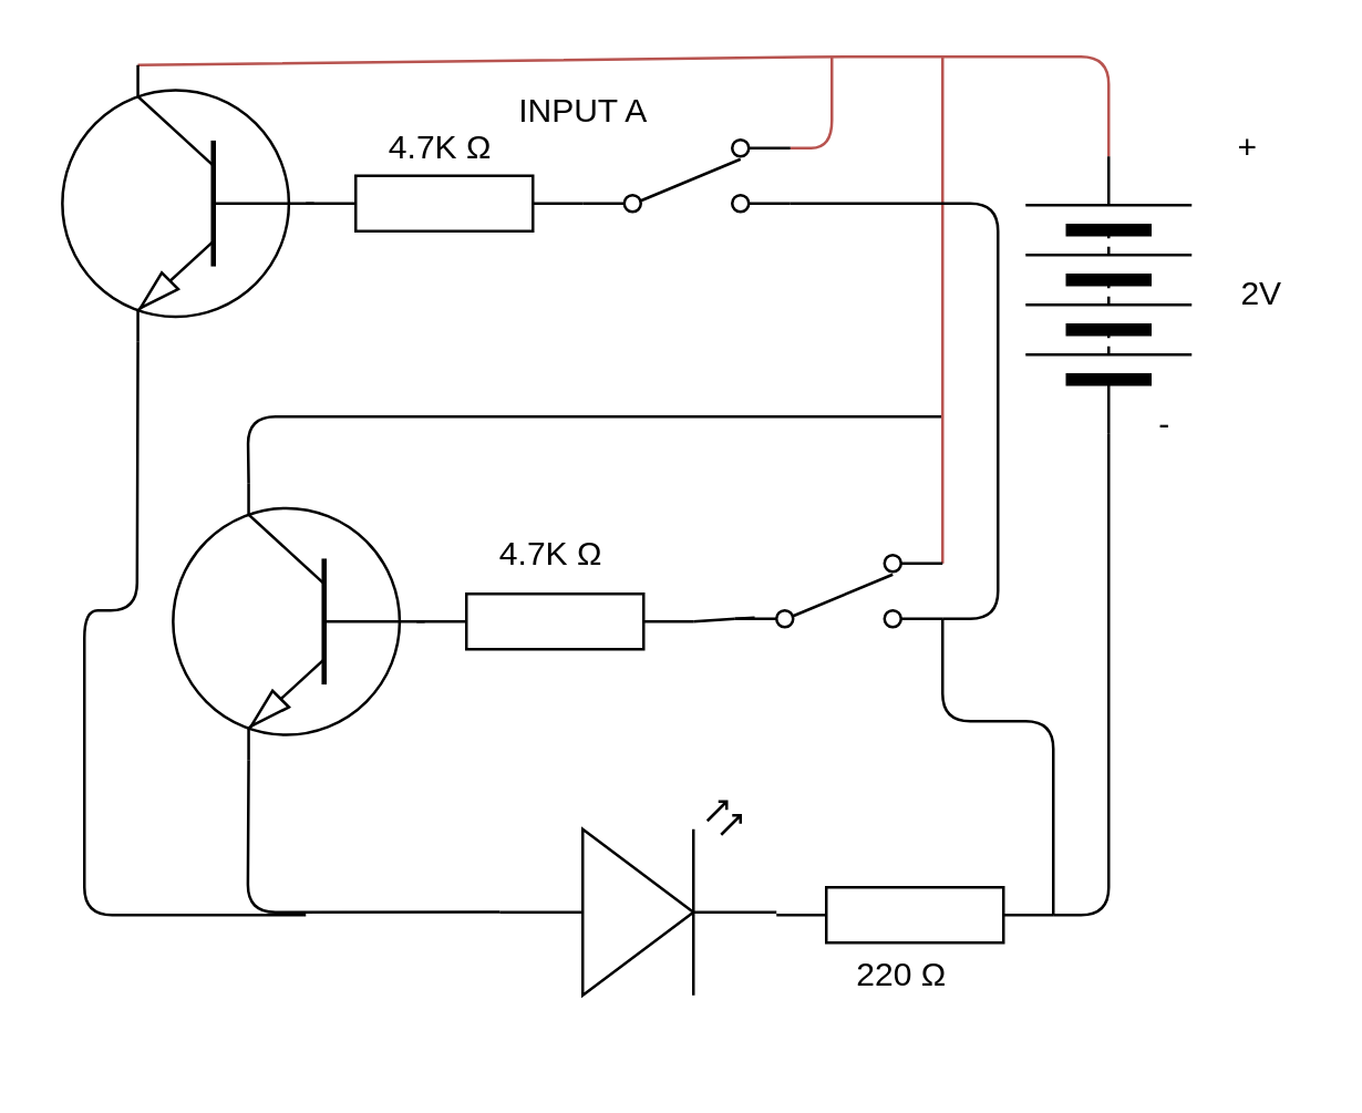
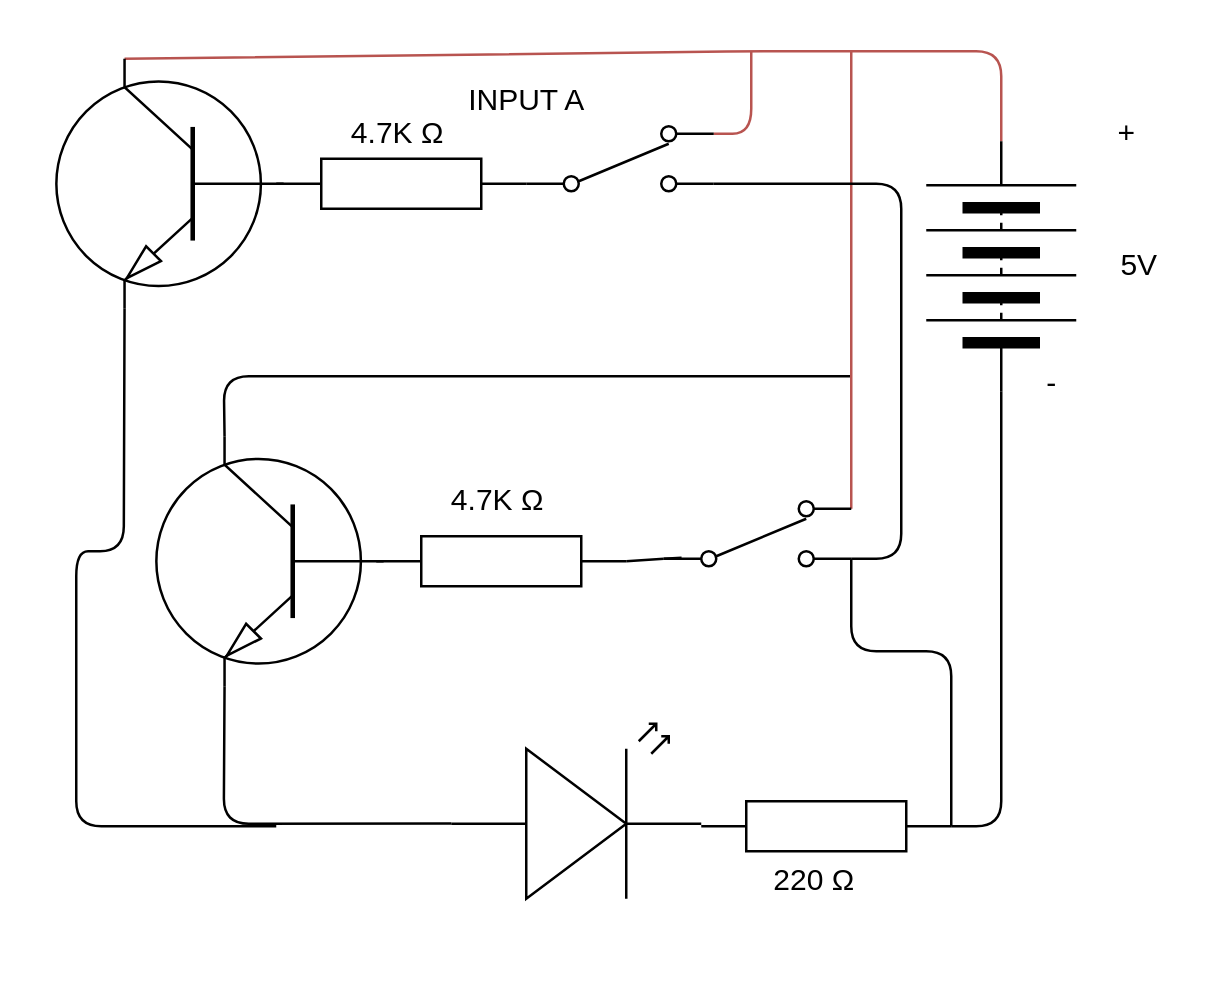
- <mxCell id="10" value="2V" style="text;html=1;align=center;verticalAlign=middle;resizable=0;points=[];autosize=1;strokeColor=none;fillColor=none;" parent="1" vertex="1"><mxGeometry x="440" y="96" width="30" height="20" as="geometry" /></mxCell>
+ <mxCell id="10" value="5V" style="text;html=1;align=center;verticalAlign=middle;resizable=0;points=[];autosize=1;strokeColor=none;fillColor=none;" parent="1" vertex="1"><mxGeometry x="440" y="96" width="30" height="20" as="geometry" /></mxCell>
